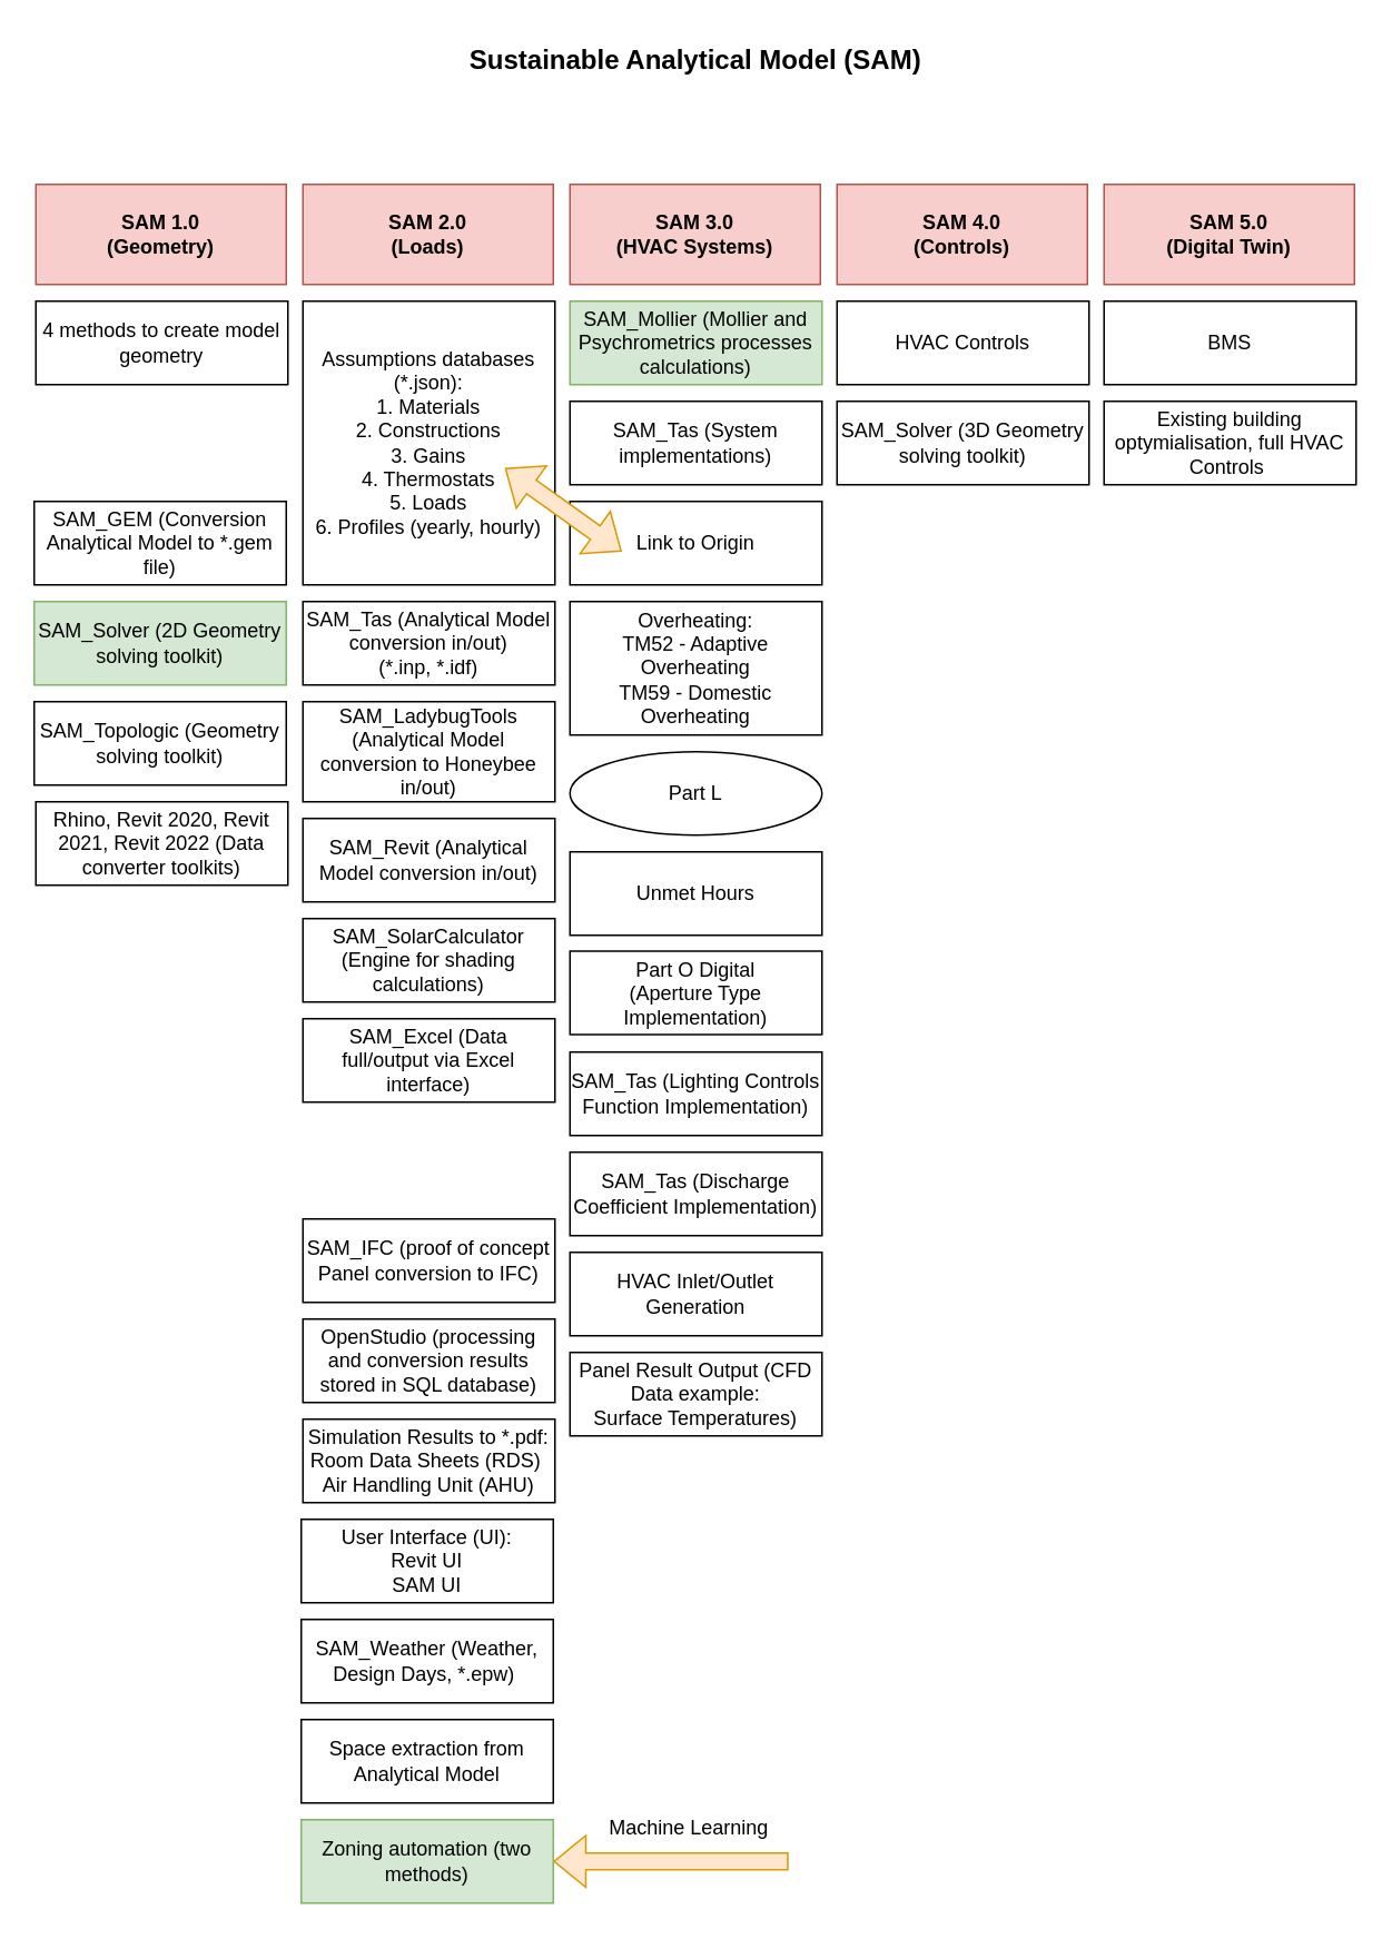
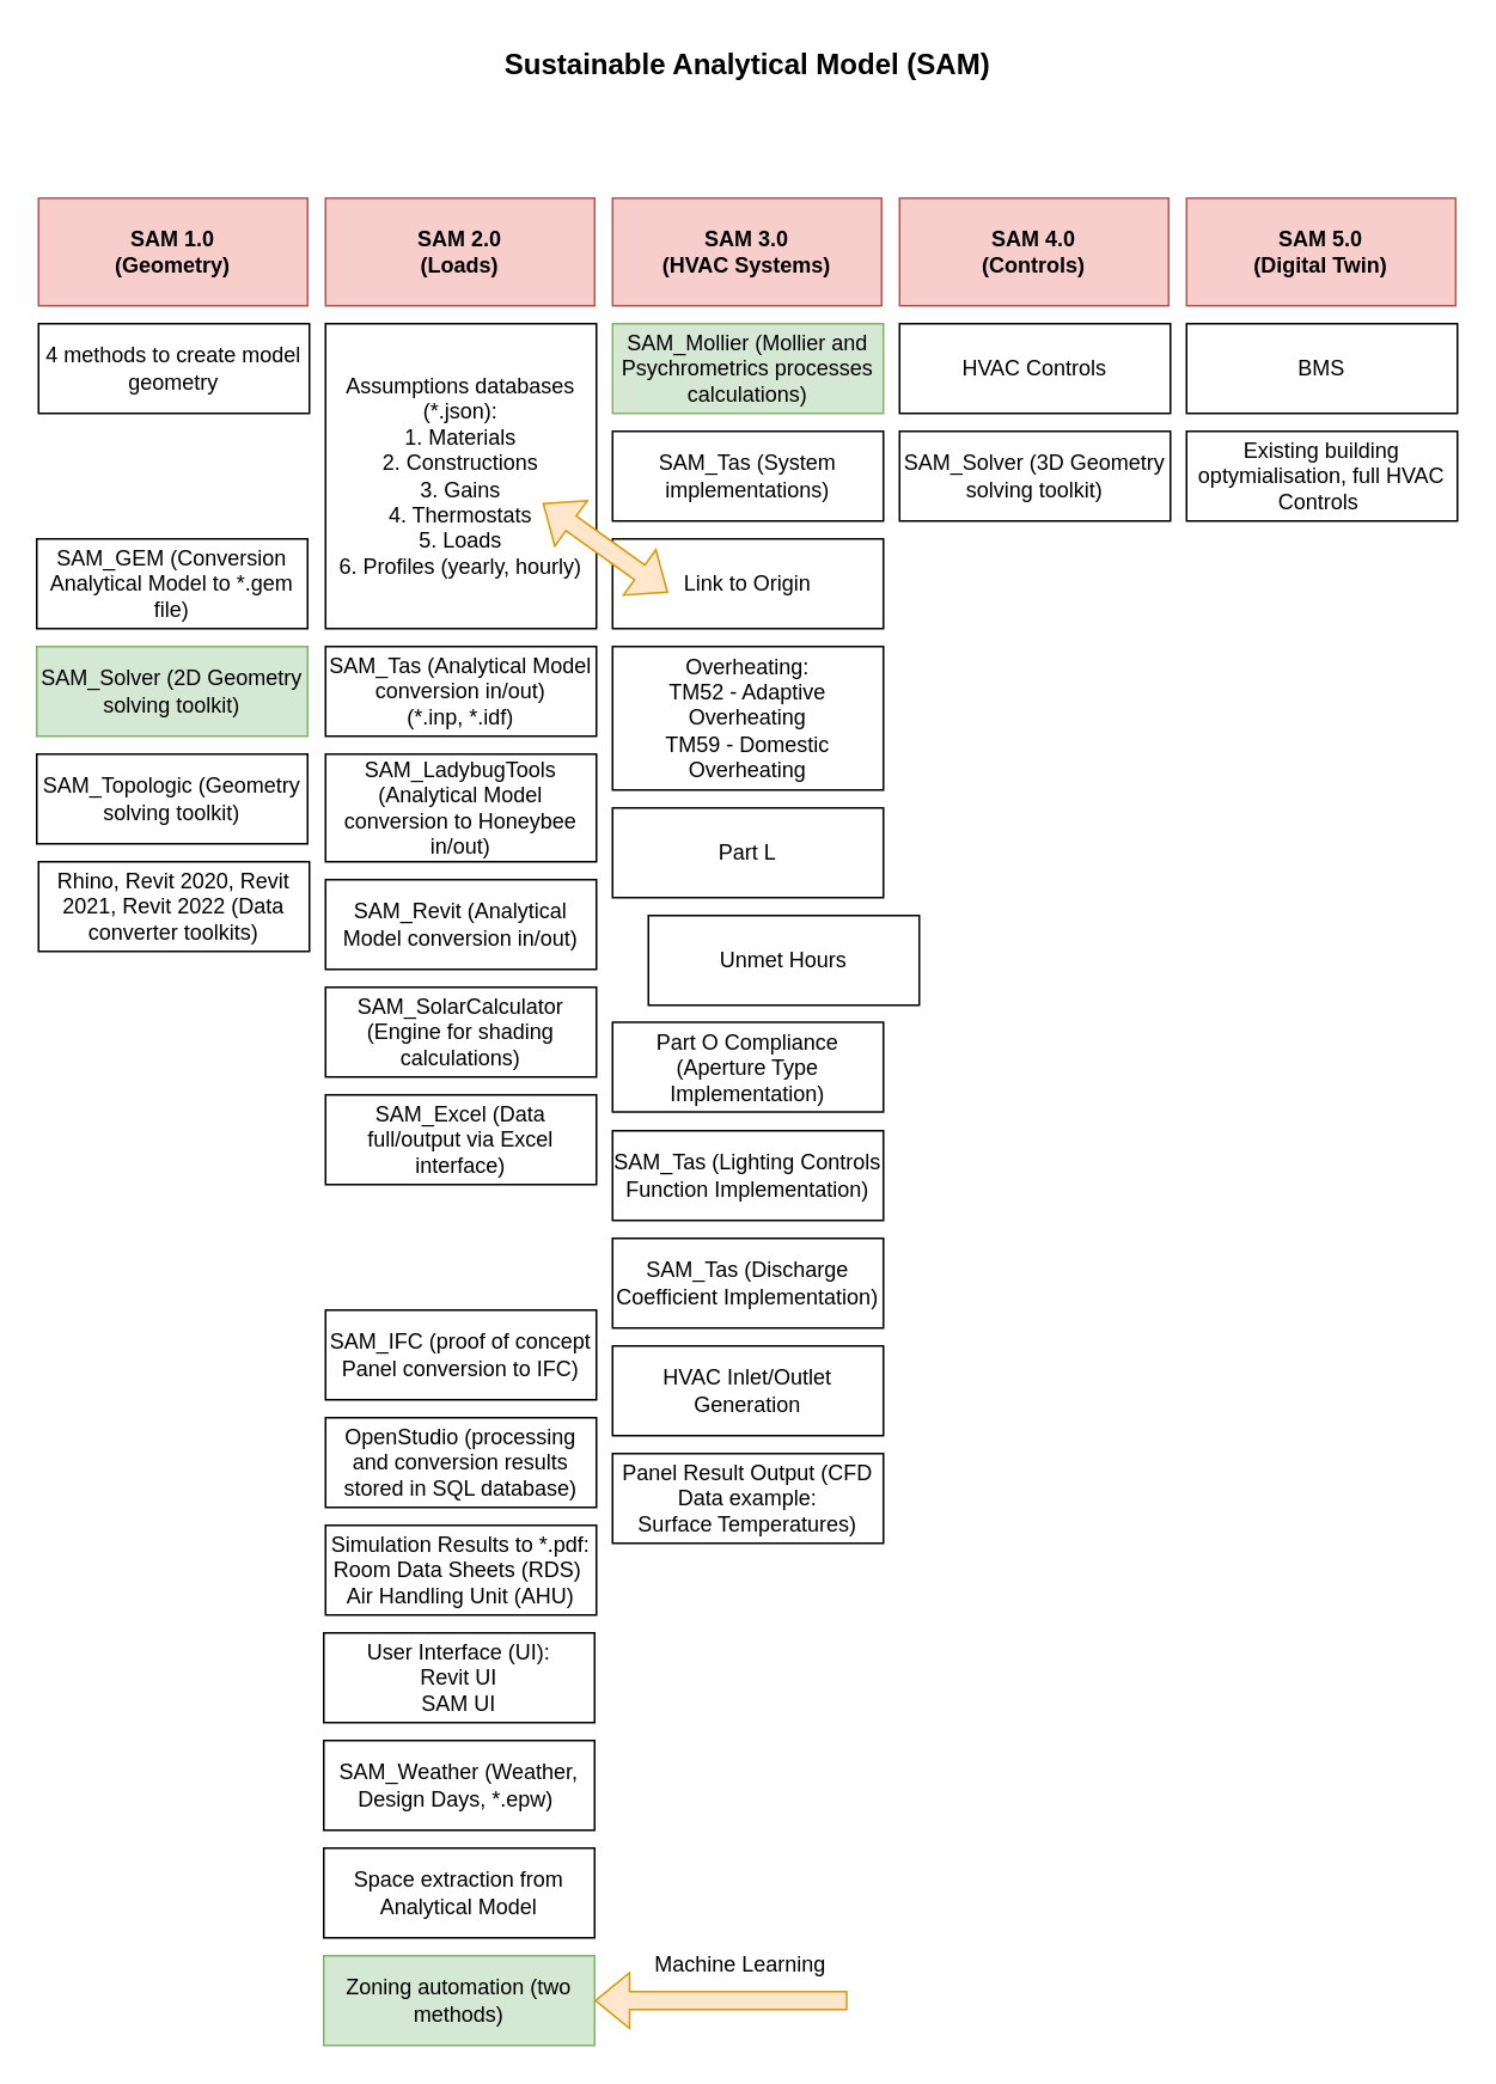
- <mxCell id="28" value="Part L" style="ellipse;whiteSpace=wrap;html=1;" vertex="1" parent="1"><mxGeometry x="341" y="450" width="151" height="50" as="geometry" /></mxCell>
+ <mxCell id="28" value="Part L" style="rounded=0;whiteSpace=wrap;html=1;" vertex="1" parent="1"><mxGeometry x="341" y="450" width="151" height="50" as="geometry" /></mxCell>
- <mxCell id="31" value="Unmet Hours" style="rounded=0;whiteSpace=wrap;html=1;" vertex="1" parent="1"><mxGeometry x="341" y="510" width="151" height="50" as="geometry" /></mxCell>
+ <mxCell id="31" value="Unmet Hours" style="rounded=0;whiteSpace=wrap;html=1;" vertex="1" parent="1"><mxGeometry x="361" y="510" width="151" height="50" as="geometry" /></mxCell>
- <mxCell id="32" value="Part O Digital&lt;br&gt;(Aperture Type Implementation)" style="rounded=0;whiteSpace=wrap;html=1;" vertex="1" parent="1"><mxGeometry x="341" y="569.5" width="151" height="50" as="geometry" /></mxCell>
+ <mxCell id="32" value="Part O Compliance&lt;br&gt;(Aperture Type Implementation)" style="rounded=0;whiteSpace=wrap;html=1;" vertex="1" parent="1"><mxGeometry x="341" y="569.5" width="151" height="50" as="geometry" /></mxCell>
